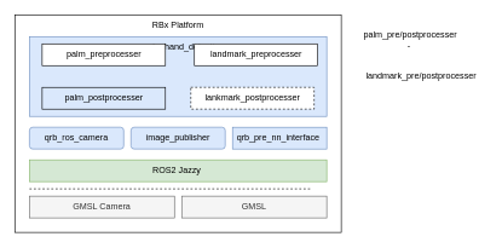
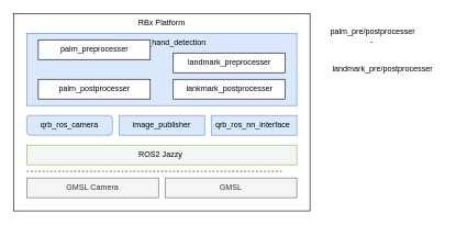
- <mxCell id="8" value="sample_hand_detection" style="rounded=0;whiteSpace=wrap;html=1;verticalAlign=top;fillColor=#dae8fc;strokeColor=#6c8ebf;" vertex="1" parent="1"><mxGeometry x="40" y="50" width="410" height="110" as="geometry" /></mxCell>
+ <mxCell id="8" value="interface_hand_detection" style="rounded=0;whiteSpace=wrap;html=1;verticalAlign=top;fillColor=#dae8fc;strokeColor=#6c8ebf;" vertex="1" parent="1"><mxGeometry x="40" y="50" width="410" height="110" as="geometry" /></mxCell>
- <mxCell id="11" value="landmark_preprocesser" style="rounded=0;whiteSpace=wrap;html=1;" vertex="1" parent="1"><mxGeometry x="267.5" y="60" width="170" height="30" as="geometry" /></mxCell>
+ <mxCell id="11" value="landmark_preprocesser" style="rounded=0;whiteSpace=wrap;html=1;" vertex="1" parent="1"><mxGeometry x="262.5" y="80" width="170" height="30" as="geometry" /></mxCell>
- <mxCell id="10" value="palm_postprocesser" style="rounded=0;whiteSpace=wrap;html=1;fillColor=#dae8fc;" vertex="1" parent="1"><mxGeometry x="57.5" y="120" width="170" height="30" as="geometry" /></mxCell>
+ <mxCell id="10" value="palm_postprocesser" style="rounded=0;whiteSpace=wrap;html=1;" vertex="1" parent="1"><mxGeometry x="57.5" y="120" width="170" height="30" as="geometry" /></mxCell>
- <mxCell id="12" value="lankmark_postprocesser" style="rounded=0;whiteSpace=wrap;html=1;dashed=1;" vertex="1" parent="1"><mxGeometry x="262.5" y="120" width="170" height="30" as="geometry" /></mxCell>
+ <mxCell id="12" value="lankmark_postprocesser" style="rounded=0;whiteSpace=wrap;html=1;" vertex="1" parent="1"><mxGeometry x="262.5" y="120" width="170" height="30" as="geometry" /></mxCell>
- <mxCell id="16" value="image_publisher" style="whiteSpace=wrap;html=1;fillColor=#dae8fc;strokeColor=#6c8ebf;align=center;rounded=1;" vertex="1" parent="1"><mxGeometry x="180" y="175" width="130" height="30" as="geometry" /></mxCell>
+ <mxCell id="16" value="image_publisher" style="rounded=0;whiteSpace=wrap;html=1;fillColor=#dae8fc;strokeColor=#6c8ebf;align=center;" vertex="1" parent="1"><mxGeometry x="180" y="175" width="130" height="30" as="geometry" /></mxCell>
- <mxCell id="7" value="qrb_pre_nn_interface&amp;nbsp;" style="rounded=0;whiteSpace=wrap;html=1;fillColor=#dae8fc;strokeColor=#6c8ebf;align=center;" vertex="1" parent="1"><mxGeometry x="320" y="175" width="130" height="30" as="geometry" /></mxCell>
+ <mxCell id="7" value="qrb_ros_nn_interface&amp;nbsp;" style="rounded=0;whiteSpace=wrap;html=1;fillColor=#dae8fc;strokeColor=#6c8ebf;align=center;" vertex="1" parent="1"><mxGeometry x="320" y="175" width="130" height="30" as="geometry" /></mxCell>
- <mxCell id="5" value="ROS2 Jazzy&amp;nbsp;" style="rounded=0;whiteSpace=wrap;html=1;fillColor=#d5e8d4;strokeColor=#82b366;" vertex="1" parent="1"><mxGeometry x="40" y="220" width="410" height="30" as="geometry" /></mxCell>
+ <mxCell id="5" value="ROS2 Jazzy&amp;nbsp;" style="rounded=0;whiteSpace=wrap;html=1;fillColor=#f5f5f5;strokeColor=#82b366;" vertex="1" parent="1"><mxGeometry x="40" y="220" width="410" height="30" as="geometry" /></mxCell>
